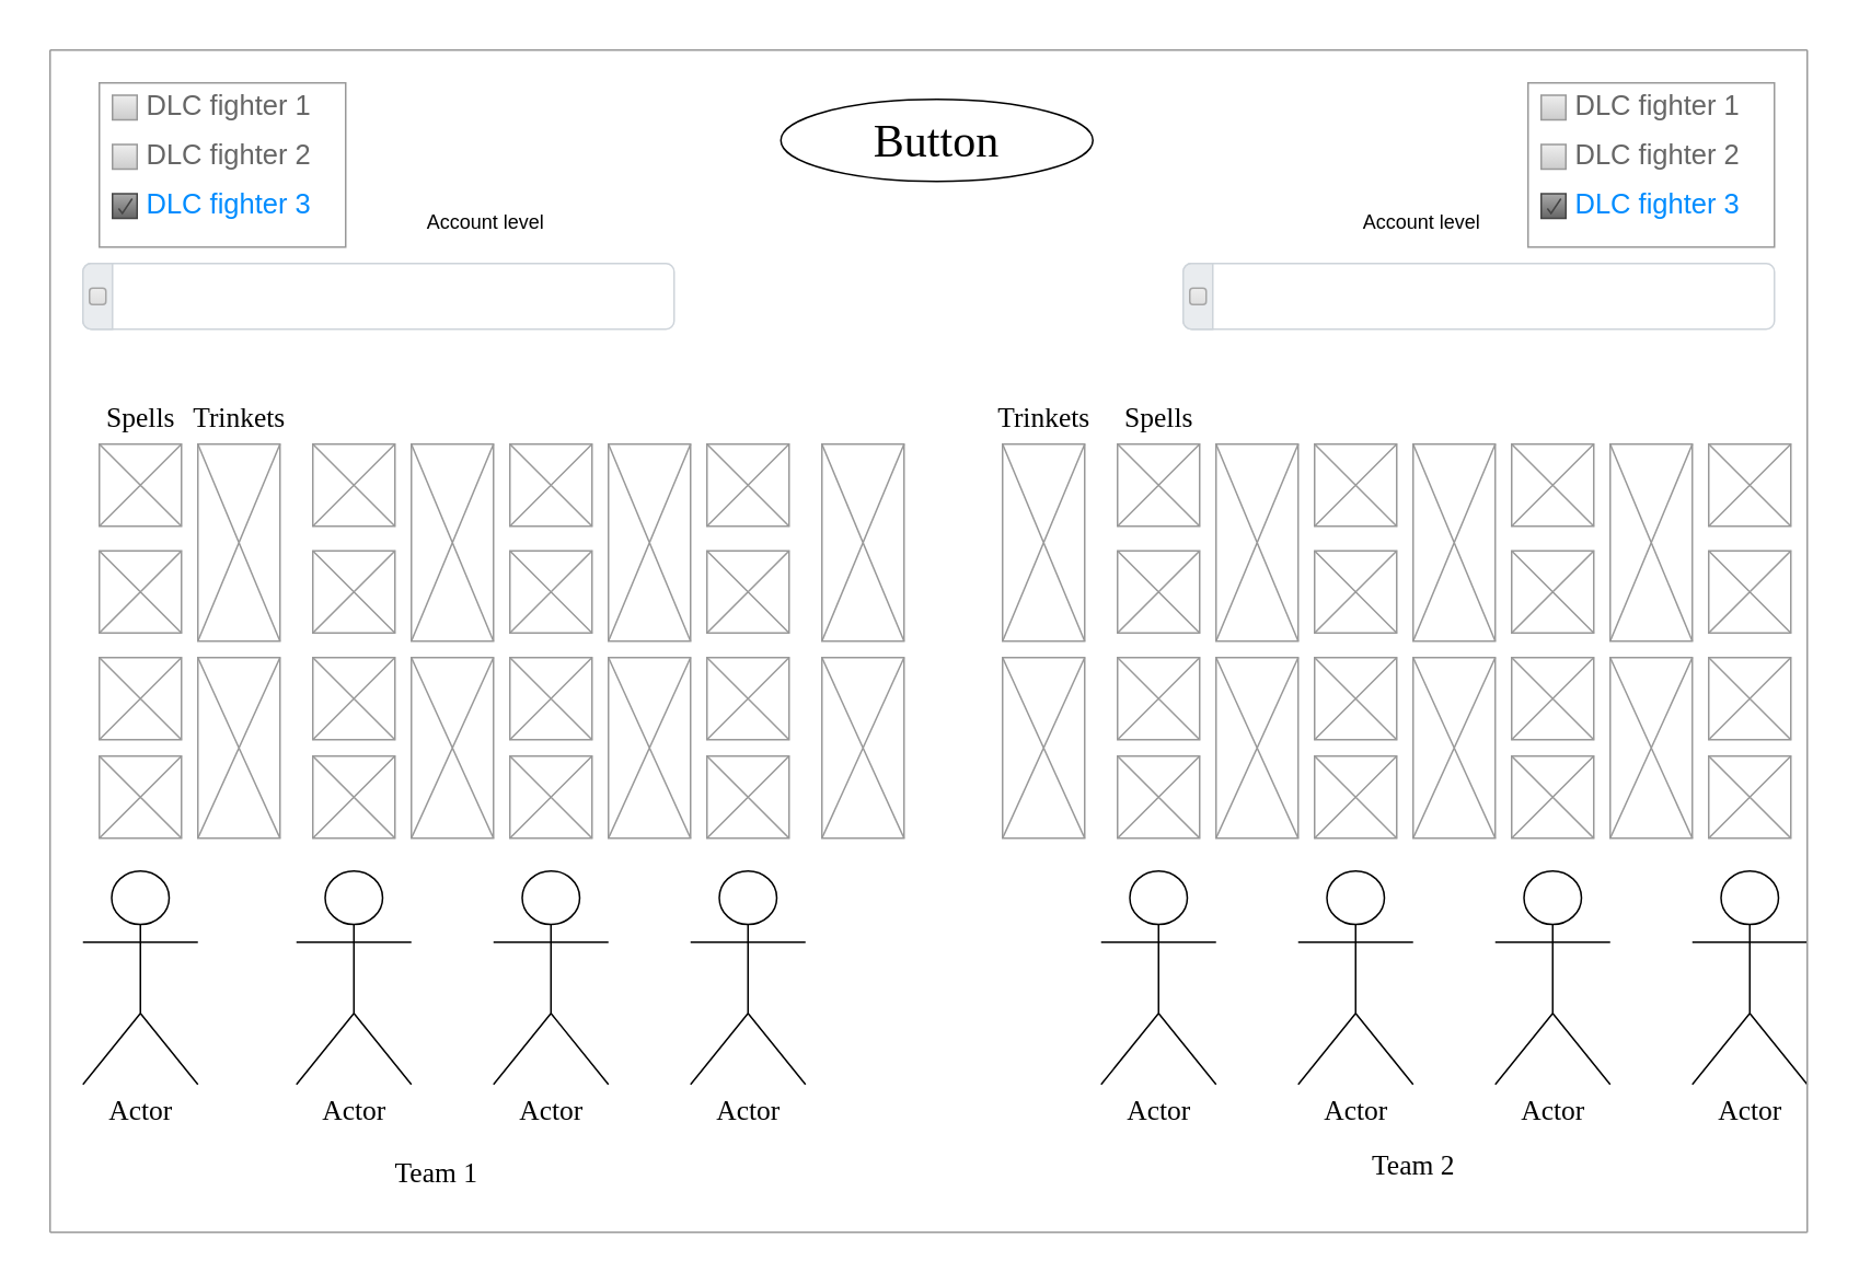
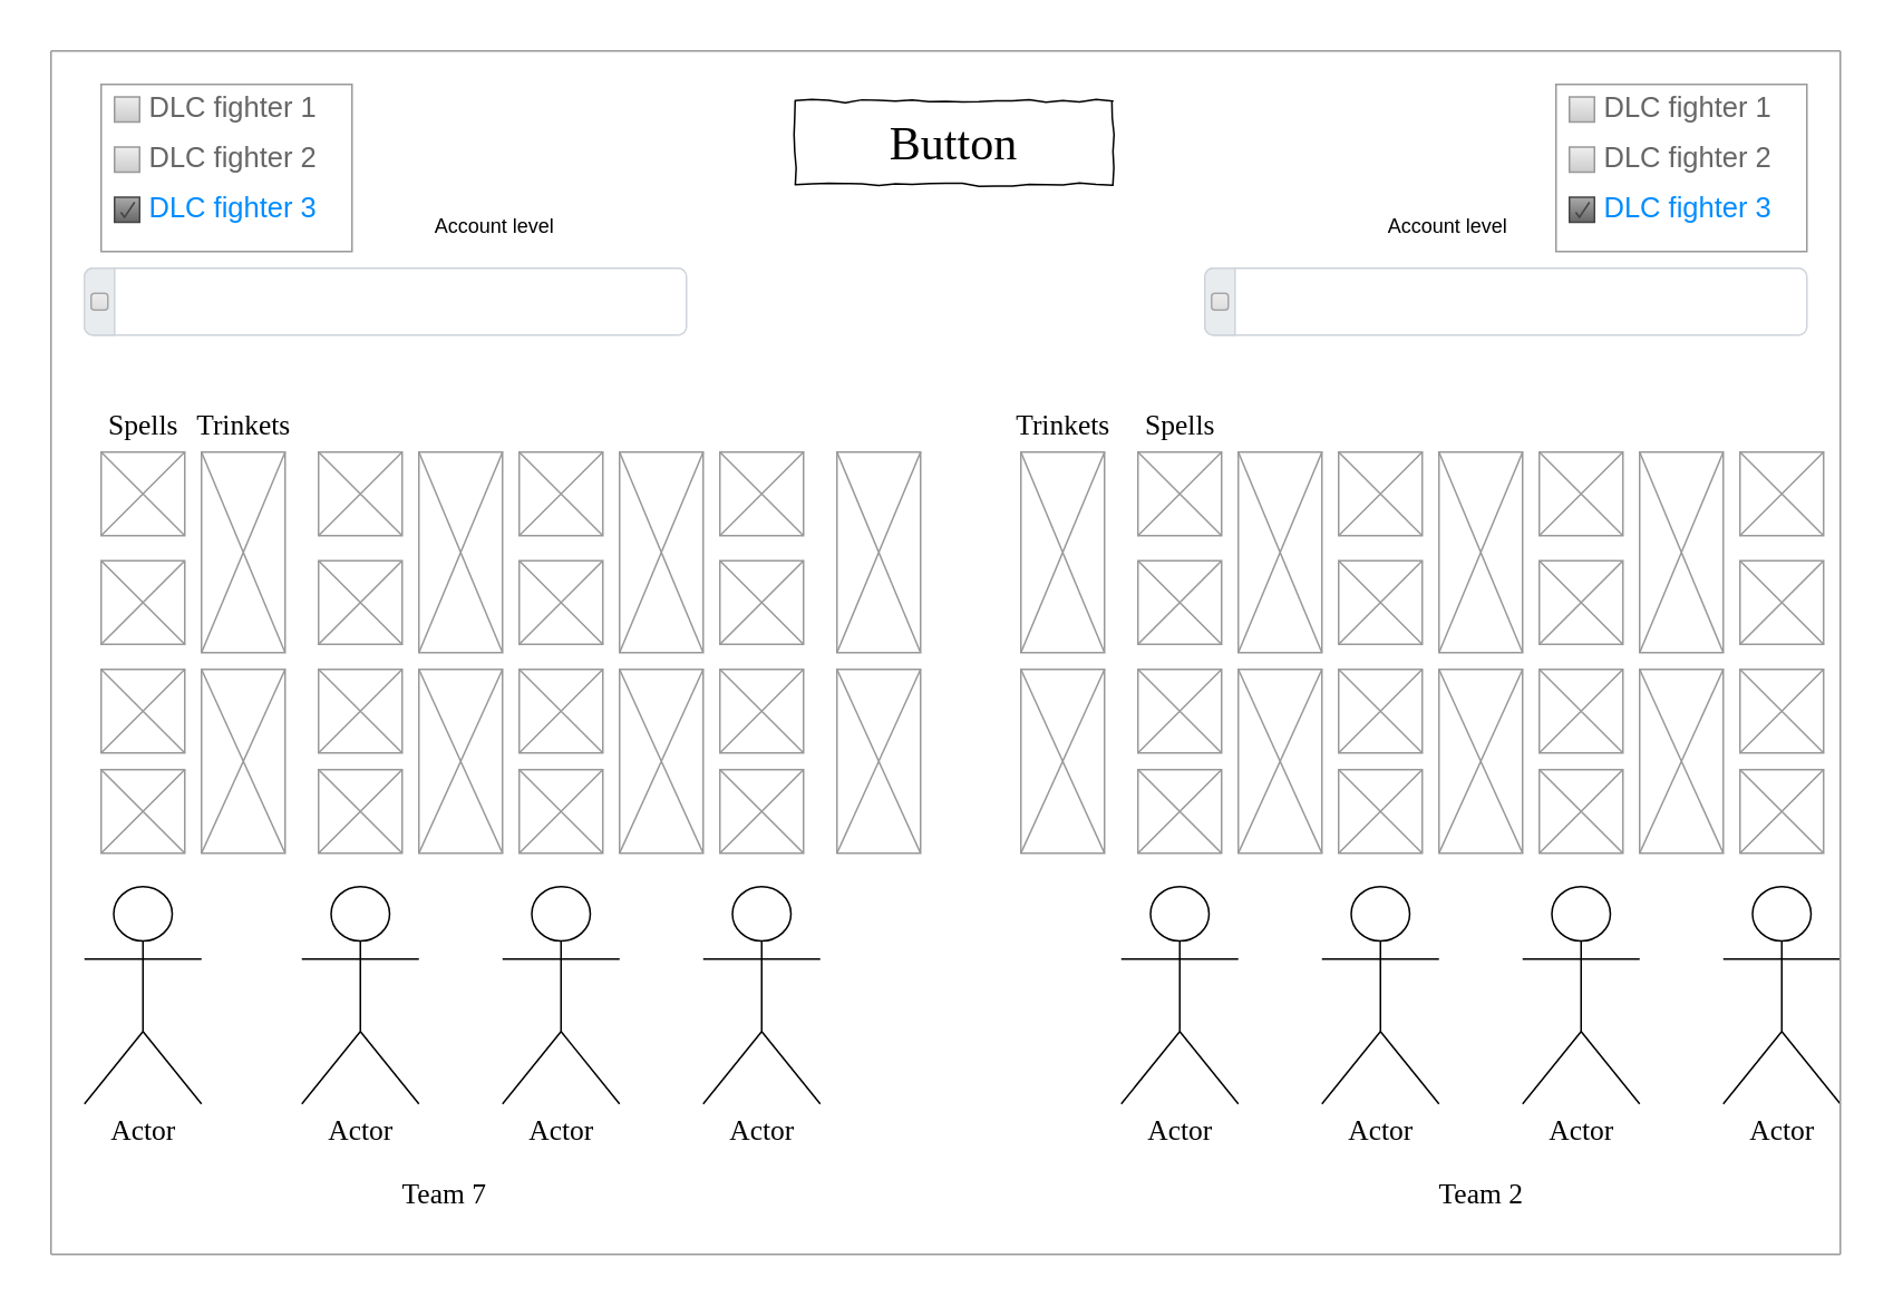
- <mxCell id="2" value="Button" style="ellipse;whiteSpace=wrap;html=1;shadow=0;labelBackgroundColor=none;strokeWidth=1;fontFamily=Verdana;fontSize=28;align=center;comic=1;" parent="1" vertex="1"><mxGeometry x="475" y="60" width="190" height="50" as="geometry" /></mxCell>
+ <mxCell id="2" value="Button" style="whiteSpace=wrap;html=1;rounded=0;shadow=0;labelBackgroundColor=none;strokeWidth=1;fontFamily=Verdana;fontSize=28;align=center;comic=1;" parent="1" vertex="1"><mxGeometry x="475" y="60" width="190" height="50" as="geometry" /></mxCell>
- <mxCell id="8" value="&lt;font style=&quot;font-size: 17px;&quot; face=&quot;Times New Roman&quot;&gt;Team 2&lt;/font&gt;" style="text;html=1;align=center;verticalAlign=middle;resizable=0;points=[];autosize=1;strokeColor=none;fillColor=none;" parent="1" vertex="1"><mxGeometry x="825" y="695" width="70" height="30" as="geometry" /></mxCell>
+ <mxCell id="8" value="&lt;font style=&quot;font-size: 17px;&quot; face=&quot;Times New Roman&quot;&gt;Team 2&lt;/font&gt;" style="text;html=1;align=center;verticalAlign=middle;resizable=0;points=[];autosize=1;strokeColor=none;fillColor=none;" parent="1" vertex="1"><mxGeometry x="850" y="700" width="70" height="30" as="geometry" /></mxCell>
- <mxCell id="3" value="&lt;font style=&quot;font-size: 17px;&quot; face=&quot;Times New Roman&quot;&gt;Team 1&lt;/font&gt;" style="text;html=1;align=center;verticalAlign=middle;resizable=0;points=[];autosize=1;strokeColor=none;fillColor=none;" parent="1" vertex="1"><mxGeometry x="230" y="700" width="70" height="30" as="geometry" /></mxCell>
+ <mxCell id="3" value="&lt;font style=&quot;font-size: 17px;&quot; face=&quot;Times New Roman&quot;&gt;Team 7&lt;/font&gt;" style="text;html=1;align=center;verticalAlign=middle;resizable=0;points=[];autosize=1;strokeColor=none;fillColor=none;" parent="1" vertex="1"><mxGeometry x="230" y="700" width="70" height="30" as="geometry" /></mxCell>
